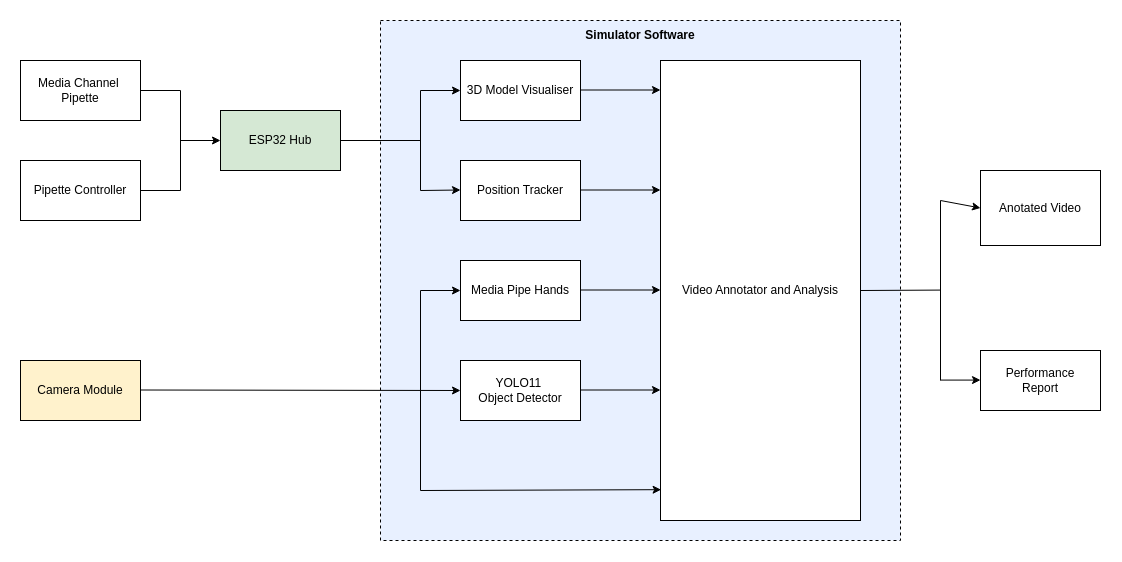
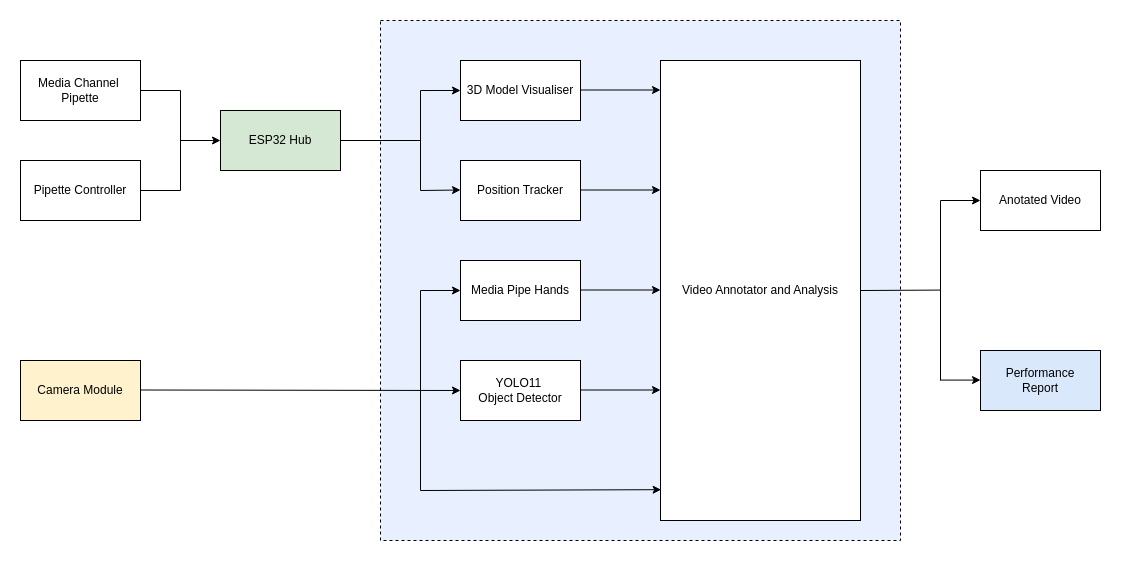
- <mxCell id="28" value="&lt;b&gt;Simulator Software&lt;/b&gt;" style="text;html=1;strokeColor=none;fillColor=none;align=center;verticalAlign=middle;whiteSpace=wrap;rounded=0;" parent="1" vertex="1"><mxGeometry x="580" y="20" width="120" height="30" as="geometry" /></mxCell>
- <mxCell id="31" value="Anotated Video" style="rounded=0;whiteSpace=wrap;html=1;" vertex="1" parent="1"><mxGeometry x="980" y="170" width="120" height="75" as="geometry" /></mxCell>
+ <mxCell id="31" value="Anotated Video" style="rounded=0;whiteSpace=wrap;html=1;" vertex="1" parent="1"><mxGeometry x="980" y="170" width="120" height="60" as="geometry" /></mxCell>
- <mxCell id="32" value="Performance&lt;br&gt;Report" style="rounded=0;whiteSpace=wrap;html=1;" vertex="1" parent="1"><mxGeometry x="980" y="350" width="120" height="60" as="geometry" /></mxCell>
+ <mxCell id="32" value="Performance&lt;br&gt;Report" style="rounded=0;whiteSpace=wrap;html=1;fillColor=#dae8fc;" vertex="1" parent="1"><mxGeometry x="980" y="350" width="120" height="60" as="geometry" /></mxCell>
